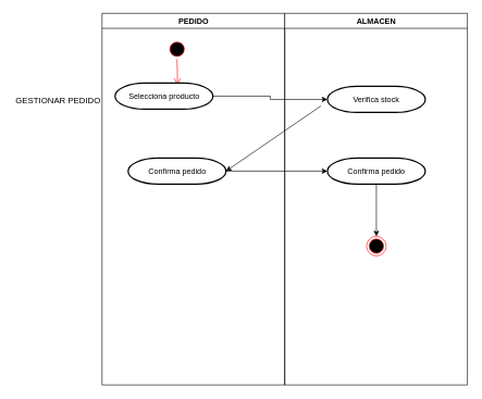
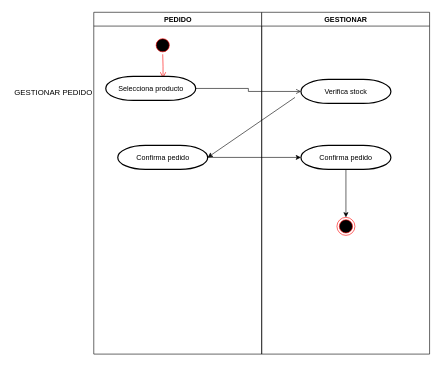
- <mxCell id="7" value="ALMACEN" style="swimlane;whiteSpace=wrap" parent="1" vertex="1"><mxGeometry x="435.5" y="20" width="280" height="570" as="geometry" /></mxCell>
+ <mxCell id="7" value="GESTIONAR" style="swimlane;whiteSpace=wrap" parent="1" vertex="1"><mxGeometry x="435.5" y="20" width="280" height="570" as="geometry" /></mxCell>
- <mxCell id="14" style="edgeStyle=orthogonalEdgeStyle;rounded=0;orthogonalLoop=1;jettySize=auto;html=1;" edge="1" parent="1" source="5" target="9"><mxGeometry relative="1" as="geometry" /></mxCell>
+ <mxCell id="14" style="edgeStyle=orthogonalEdgeStyle;rounded=0;orthogonalLoop=1;jettySize=auto;html=1;endArrow=open;" edge="1" parent="1" source="5" target="9"><mxGeometry relative="1" as="geometry" /></mxCell>
